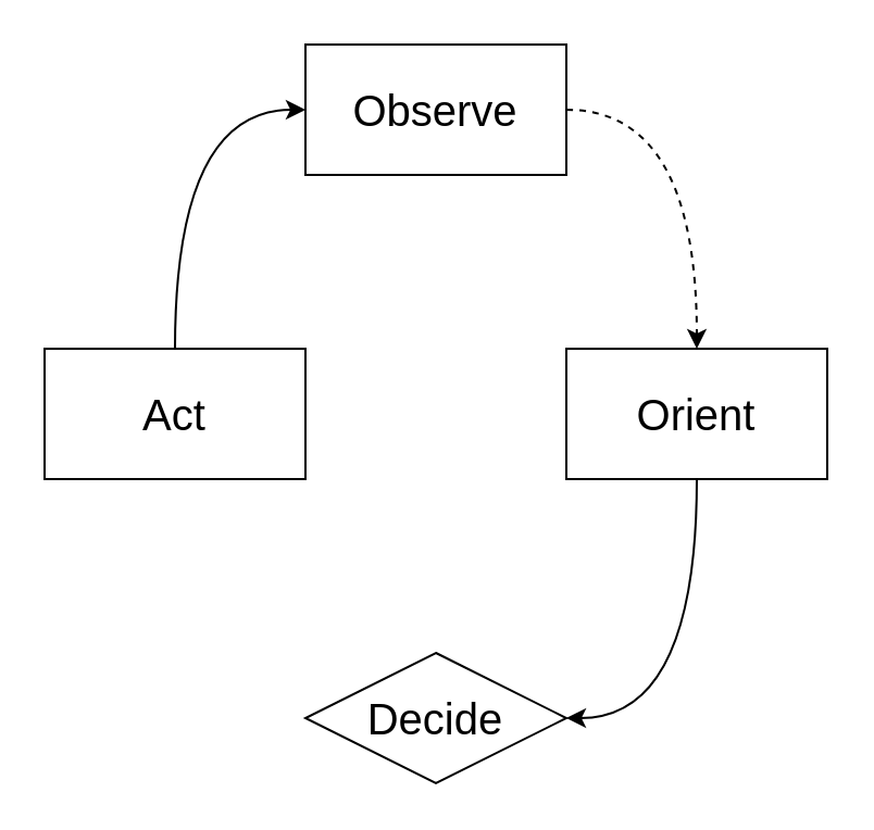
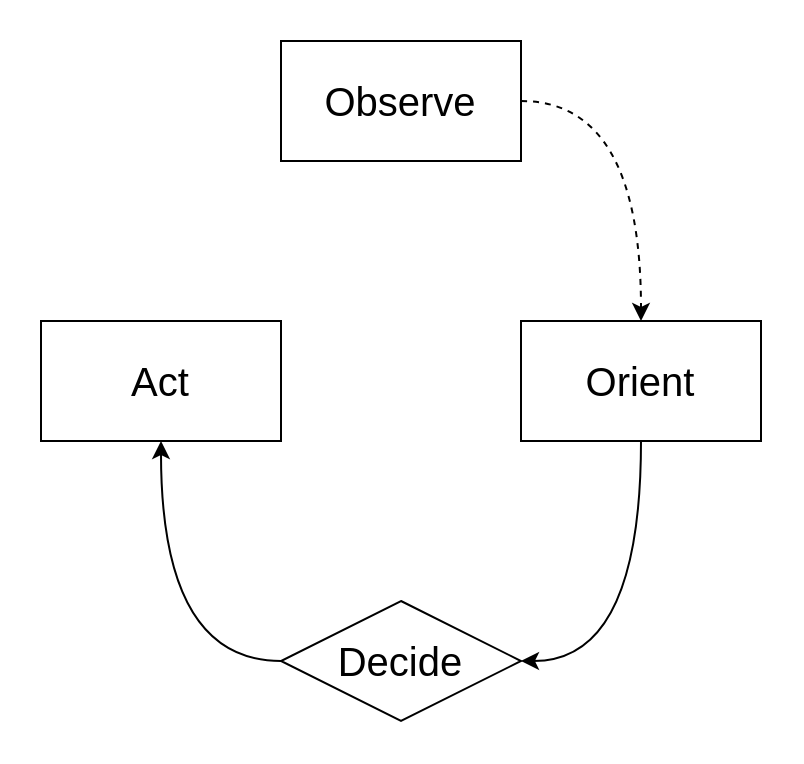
- <mxCell id="9" value="" style="endArrow=classic;html=1;fontSize=20;entryX=0;entryY=0.5;entryDx=0;entryDy=0;exitX=0.5;exitY=0;exitDx=0;exitDy=0;edgeStyle=orthogonalEdgeStyle;curved=1;" edge="1" parent="1" source="5" target="2"><mxGeometry width="50" height="50" relative="1" as="geometry"><mxPoint x="73" y="120" as="sourcePoint" /><mxPoint x="130" y="70" as="targetPoint" /></mxGeometry></mxCell>
+ <mxCell id="8" value="" style="endArrow=classic;html=1;fontSize=20;entryX=0.5;entryY=1;entryDx=0;entryDy=0;exitX=0;exitY=0.5;exitDx=0;exitDy=0;edgeStyle=orthogonalEdgeStyle;curved=1;" edge="1" parent="1" source="4" target="5"><mxGeometry width="50" height="50" relative="1" as="geometry"><mxPoint x="40" y="300" as="sourcePoint" /><mxPoint x="90" y="250" as="targetPoint" /></mxGeometry></mxCell>
